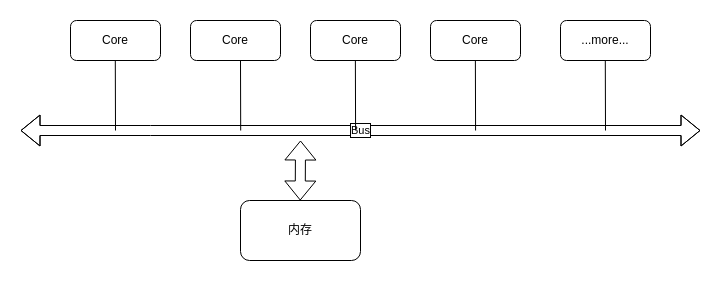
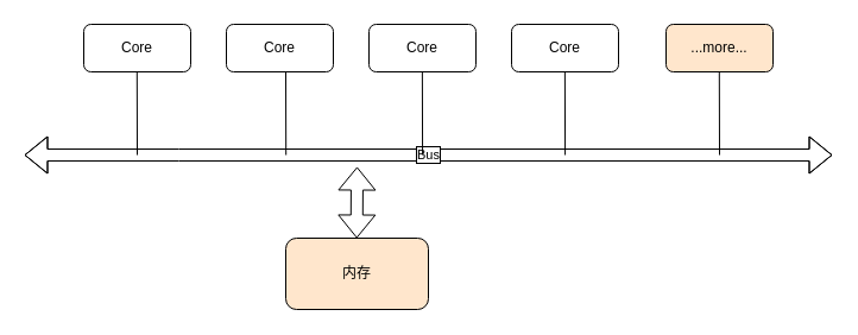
- <mxCell id="13" value="...more..." style="rounded=1;whiteSpace=wrap;html=1;" vertex="1" parent="1"><mxGeometry x="560" y="20" width="90" height="40" as="geometry" /></mxCell>
+ <mxCell id="13" value="...more..." style="rounded=1;whiteSpace=wrap;html=1;fillColor=#ffe6cc;" vertex="1" parent="1"><mxGeometry x="560" y="20" width="90" height="40" as="geometry" /></mxCell>
- <mxCell id="11" value="内存" style="rounded=1;whiteSpace=wrap;html=1;" vertex="1" parent="1"><mxGeometry x="240" y="200" width="120" height="60" as="geometry" /></mxCell>
+ <mxCell id="11" value="内存" style="rounded=1;whiteSpace=wrap;html=1;fillColor=#ffe6cc;" vertex="1" parent="1"><mxGeometry x="240" y="200" width="120" height="60" as="geometry" /></mxCell>
